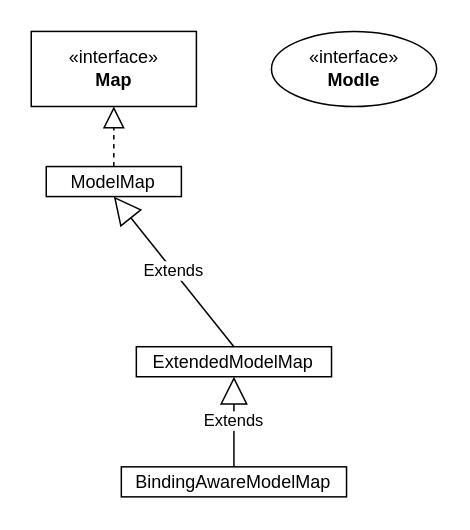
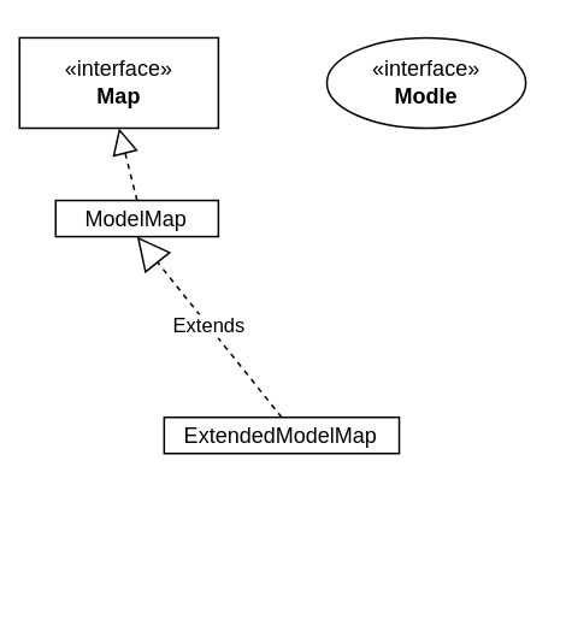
- <mxCell id="2" value="«interface»&lt;br&gt;&lt;b&gt;Map&lt;/b&gt;" style="html=1;" vertex="1" parent="1"><mxGeometry x="20.29" y="20.43" width="110" height="50" as="geometry" /></mxCell>
+ <mxCell id="2" value="«interface»&lt;br&gt;&lt;b&gt;Map&lt;/b&gt;" style="html=1;" vertex="1" parent="1"><mxGeometry x="10.29" y="20.43" width="110" height="50" as="geometry" /></mxCell>
- <mxCell id="8" value="Extends" style="endArrow=block;endSize=16;endFill=0;html=1;exitX=0.5;exitY=0;exitDx=0;exitDy=0;entryX=0.5;entryY=1;entryDx=0;entryDy=0;" edge="1" parent="1" source="5" target="4"><mxGeometry width="160" relative="1" as="geometry"><mxPoint x="60.29" y="170.43" as="sourcePoint" /><mxPoint x="220.29" y="170.43" as="targetPoint" /></mxGeometry></mxCell>
+ <mxCell id="8" value="Extends" style="endArrow=block;endSize=16;endFill=0;html=1;exitX=0.5;exitY=0;exitDx=0;exitDy=0;entryX=0.5;entryY=1;entryDx=0;entryDy=0;dashed=1;" edge="1" parent="1" source="5" target="4"><mxGeometry width="160" relative="1" as="geometry"><mxPoint x="60.29" y="170.43" as="sourcePoint" /><mxPoint x="220.29" y="170.43" as="targetPoint" /></mxGeometry></mxCell>
- <mxCell id="9" value="Extends" style="endArrow=block;endSize=16;endFill=0;html=1;exitX=0.5;exitY=0;exitDx=0;exitDy=0;entryX=0.5;entryY=1;entryDx=0;entryDy=0;" edge="1" parent="1" source="6" target="5"><mxGeometry width="160" relative="1" as="geometry"><mxPoint x="50.29" y="260.43" as="sourcePoint" /><mxPoint x="210.29" y="260.43" as="targetPoint" /></mxGeometry></mxCell>
- <mxCell id="6" value="&lt;p style=&quot;margin: 0px ; margin-top: 4px ; text-align: center&quot;&gt;BindingAwareModelMap&lt;/p&gt;" style="verticalAlign=top;align=left;overflow=fill;fontSize=12;fontFamily=Helvetica;html=1;" vertex="1" parent="1"><mxGeometry x="80.29" y="310.43" width="150" height="20" as="geometry" /></mxCell>
